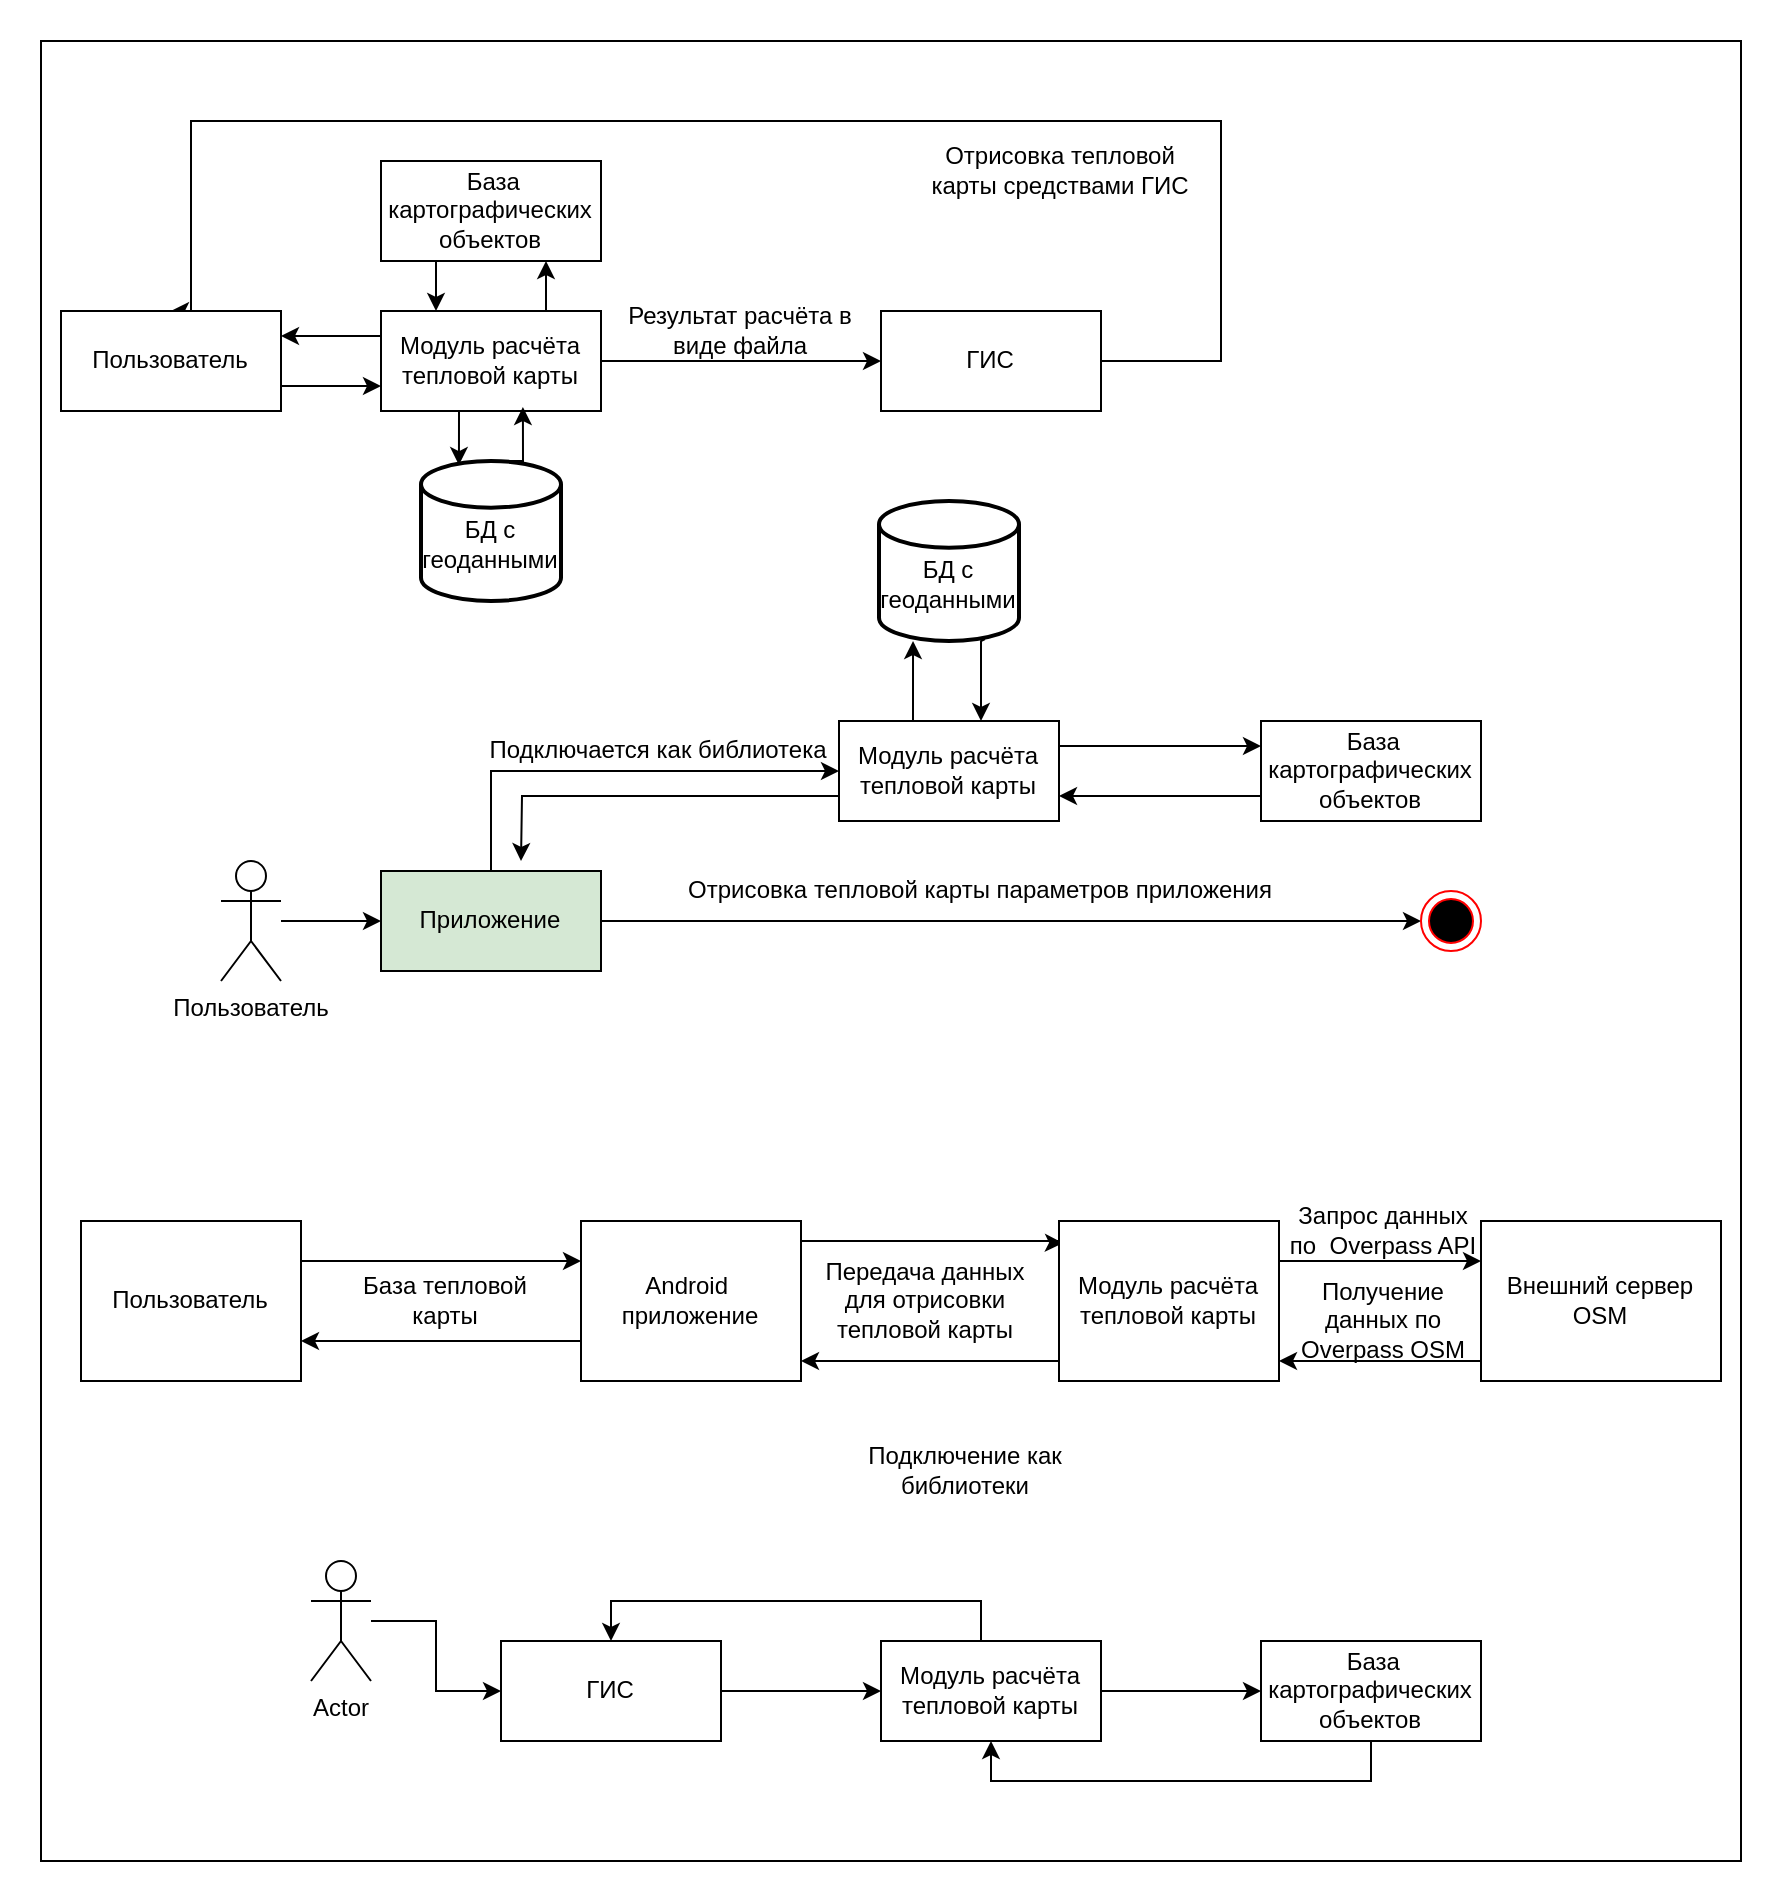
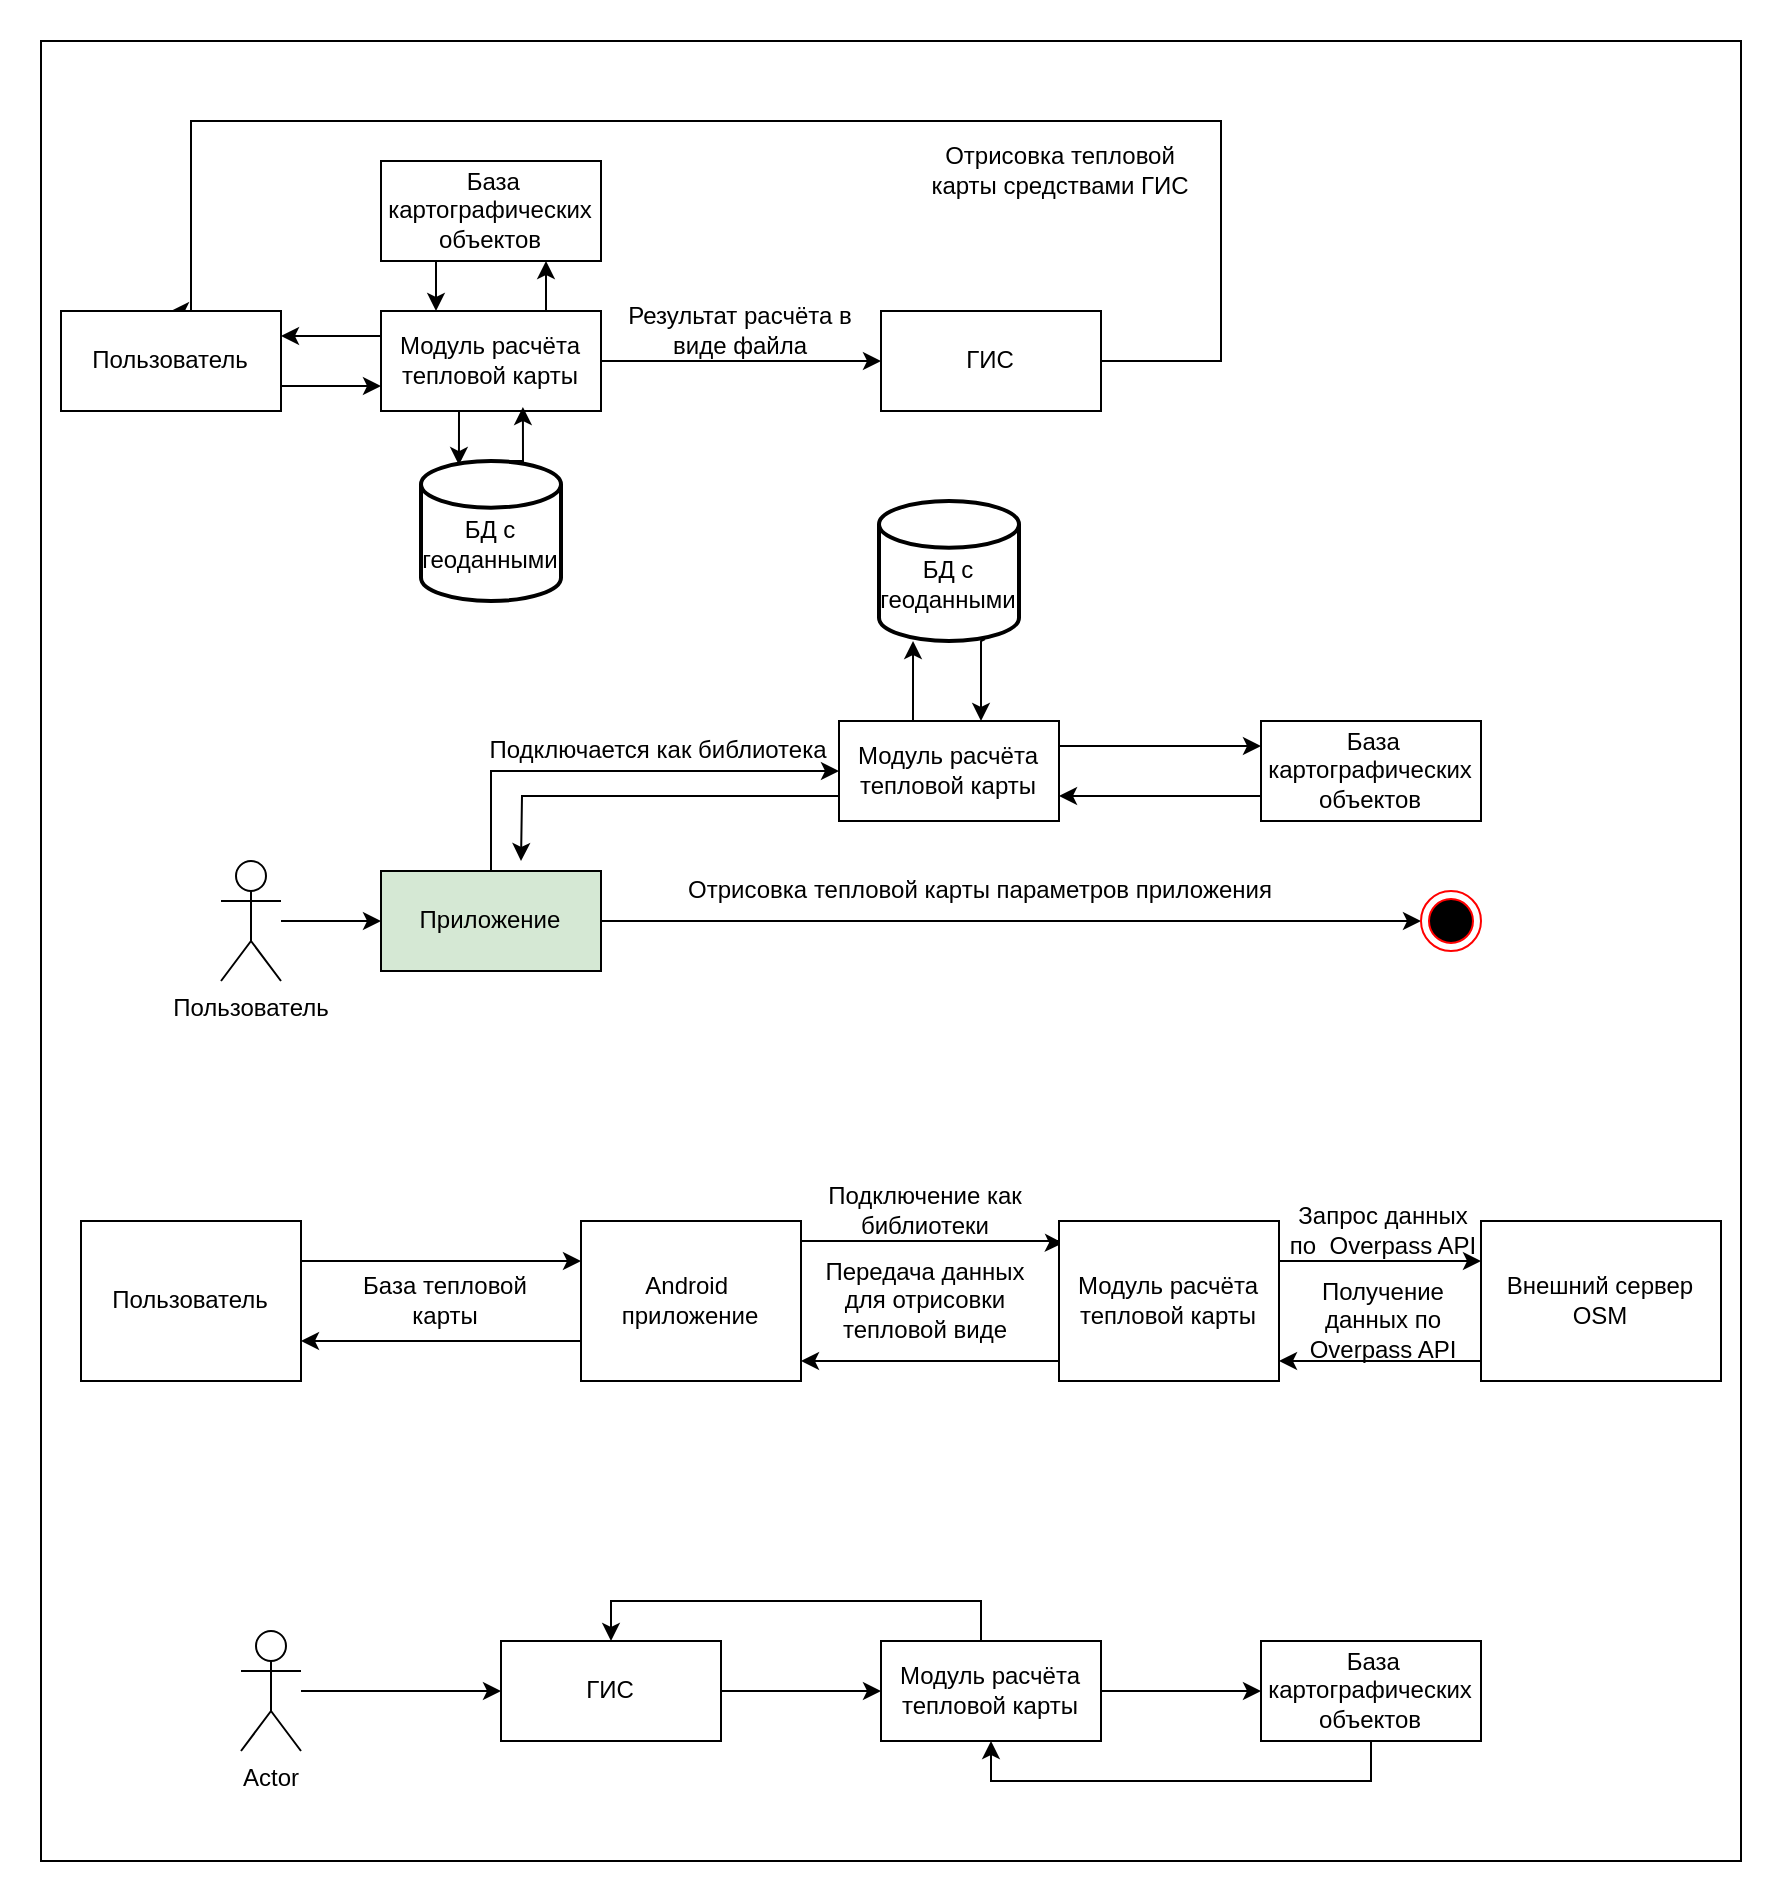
- <mxCell id="53" value="Передача данных для отрисовки тепловой карты" style="text;html=1;strokeColor=none;fillColor=none;align=center;verticalAlign=middle;whiteSpace=wrap;rounded=0;" parent="1" vertex="1"><mxGeometry x="410" y="635" width="105" height="30" as="geometry" /></mxCell>
+ <mxCell id="53" value="Передача данных для отрисовки тепловой виде" style="text;html=1;strokeColor=none;fillColor=none;align=center;verticalAlign=middle;whiteSpace=wrap;rounded=0;" parent="1" vertex="1"><mxGeometry x="410" y="635" width="105" height="30" as="geometry" /></mxCell>
- <mxCell id="57" value="Получение данных по Overpass OSM" style="text;html=1;strokeColor=none;fillColor=none;align=center;verticalAlign=middle;whiteSpace=wrap;rounded=0;" parent="1" vertex="1"><mxGeometry x="639" y="645" width="105" height="30" as="geometry" /></mxCell>
+ <mxCell id="57" value="Получение данных по Overpass API" style="text;html=1;strokeColor=none;fillColor=none;align=center;verticalAlign=middle;whiteSpace=wrap;rounded=0;" parent="1" vertex="1"><mxGeometry x="639" y="645" width="105" height="30" as="geometry" /></mxCell>
- <mxCell id="52" value="Подключение как библиотеки" style="text;html=1;strokeColor=none;fillColor=none;align=center;verticalAlign=middle;whiteSpace=wrap;rounded=0;" parent="1" vertex="1"><mxGeometry x="430" y="720" width="105" height="30" as="geometry" /></mxCell>
+ <mxCell id="52" value="Подключение как библиотеки" style="text;html=1;strokeColor=none;fillColor=none;align=center;verticalAlign=middle;whiteSpace=wrap;rounded=0;" parent="1" vertex="1"><mxGeometry x="410" y="590" width="105" height="30" as="geometry" /></mxCell>
- <mxCell id="4" value="Actor" style="shape=umlActor;verticalLabelPosition=bottom;verticalAlign=top;html=1;" parent="1" vertex="1"><mxGeometry x="155" y="780" width="30" height="60" as="geometry" /></mxCell>
+ <mxCell id="4" value="Actor" style="shape=umlActor;verticalLabelPosition=bottom;verticalAlign=top;html=1;" parent="1" vertex="1"><mxGeometry x="120" y="815" width="30" height="60" as="geometry" /></mxCell>
